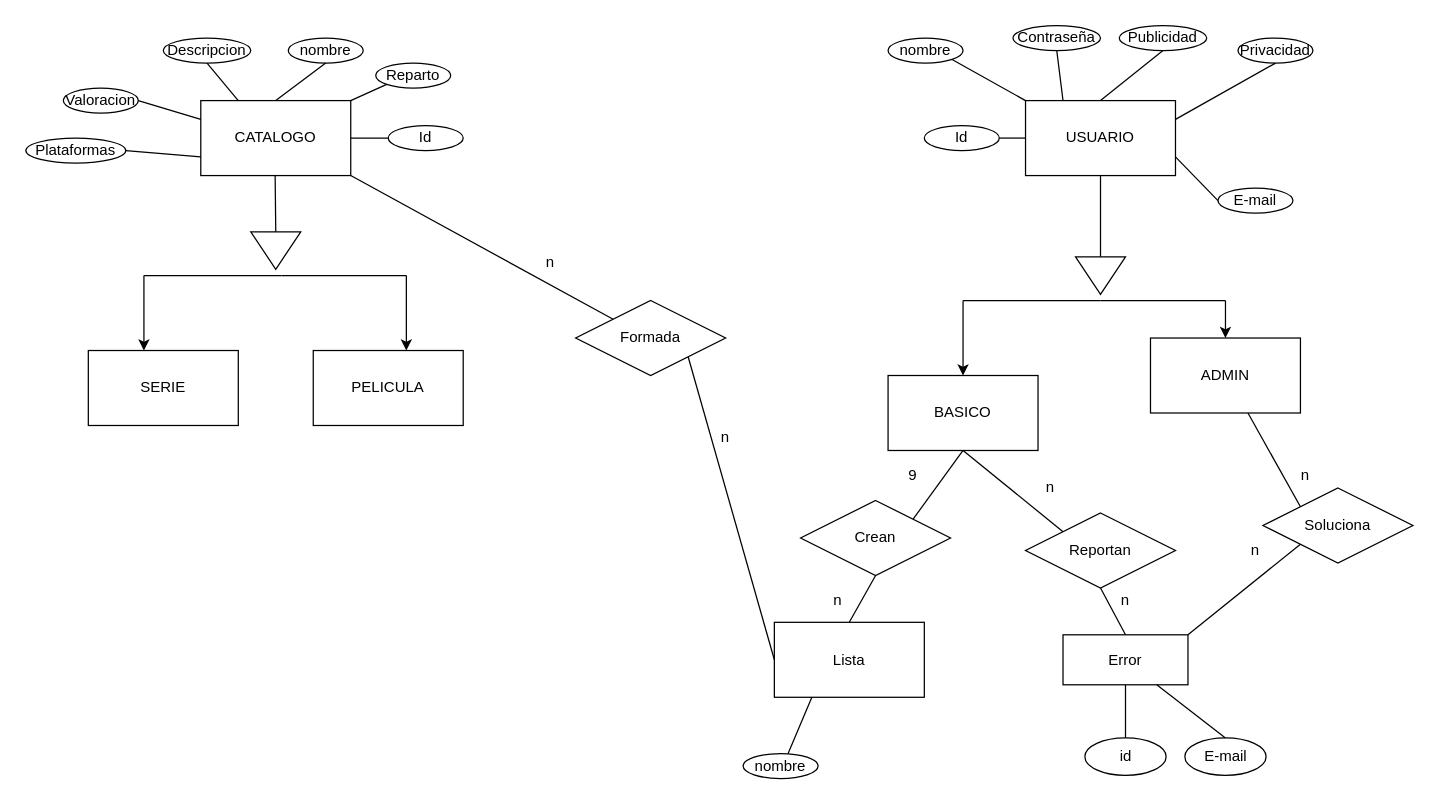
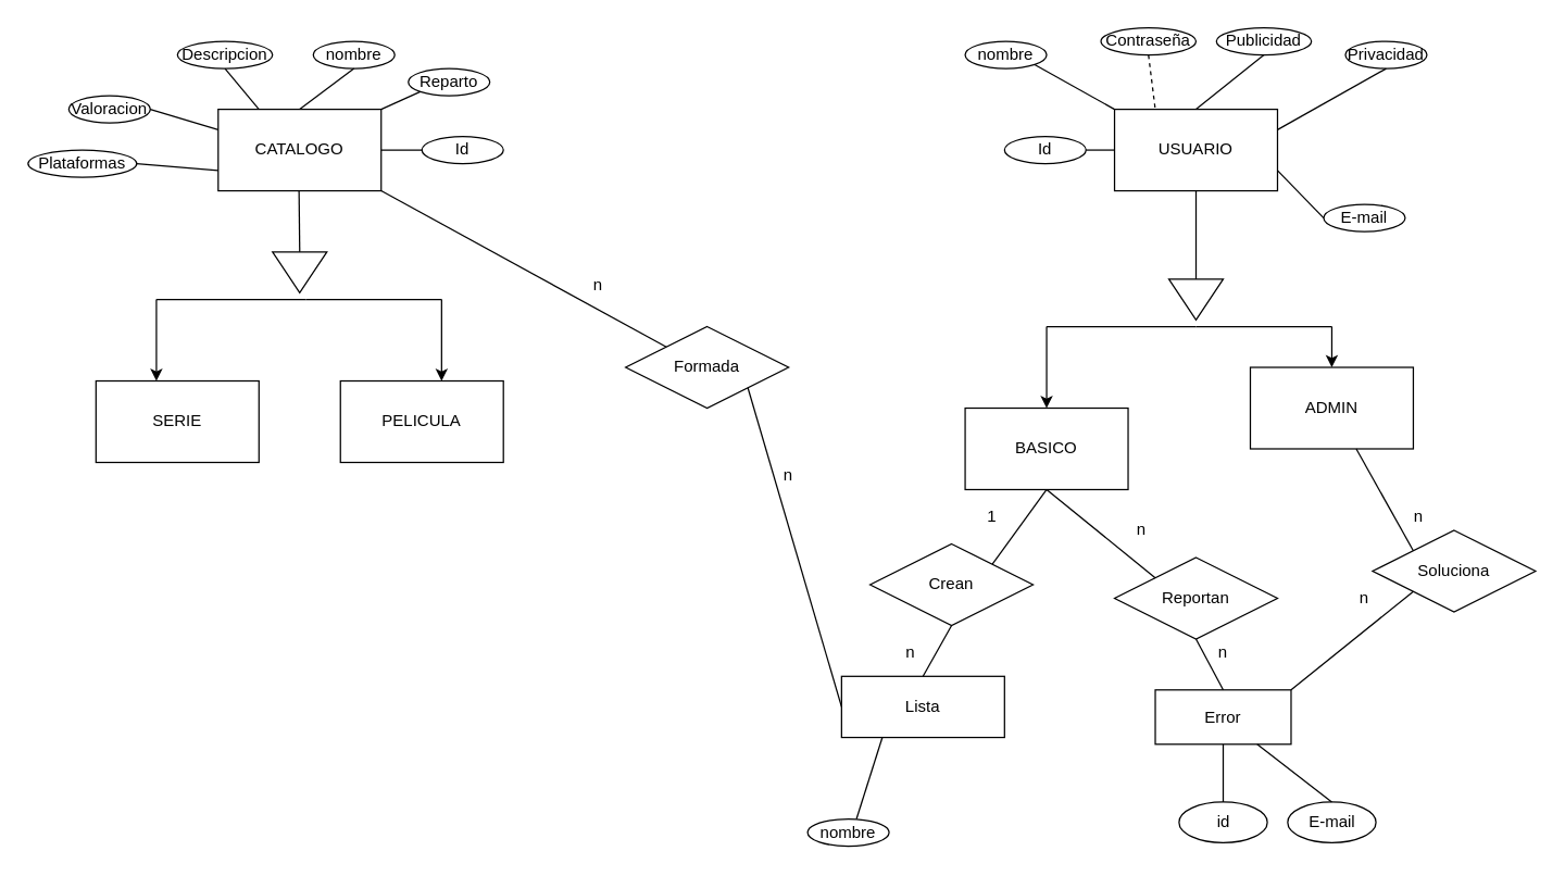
- <mxCell id="18" value="" style="endArrow=none;html=1;exitX=0.5;exitY=1;exitDx=0;exitDy=0;entryX=0.25;entryY=0;entryDx=0;entryDy=0;" parent="1" source="5" target="2" edge="1"><mxGeometry width="50" height="50" relative="1" as="geometry"><mxPoint x="1090" y="260" as="sourcePoint" /><mxPoint x="1140" y="210" as="targetPoint" /></mxGeometry></mxCell>
+ <mxCell id="18" value="" style="endArrow=none;html=1;exitX=0.5;exitY=1;exitDx=0;exitDy=0;entryX=0.25;entryY=0;entryDx=0;entryDy=0;dashed=1;" parent="1" source="5" target="2" edge="1"><mxGeometry width="50" height="50" relative="1" as="geometry"><mxPoint x="1090" y="260" as="sourcePoint" /><mxPoint x="1140" y="210" as="targetPoint" /></mxGeometry></mxCell>
- <mxCell id="69" value="9" style="text;html=1;strokeColor=none;fillColor=none;align=center;verticalAlign=middle;whiteSpace=wrap;rounded=0;" vertex="1" parent="1"><mxGeometry x="710" y="370" width="40" height="20" as="geometry" /></mxCell>
+ <mxCell id="69" value="1" style="text;html=1;strokeColor=none;fillColor=none;align=center;verticalAlign=middle;whiteSpace=wrap;rounded=0;" vertex="1" parent="1"><mxGeometry x="710" y="370" width="40" height="20" as="geometry" /></mxCell>
- <mxCell id="7" value="&lt;font style=&quot;vertical-align: inherit&quot;&gt;&lt;font style=&quot;vertical-align: inherit&quot;&gt;Lista&lt;/font&gt;&lt;/font&gt;" style="rounded=0;whiteSpace=wrap;html=1;" parent="1" vertex="1"><mxGeometry x="619" y="497.5" width="120" height="60" as="geometry" /></mxCell>
+ <mxCell id="7" value="&lt;font style=&quot;vertical-align: inherit&quot;&gt;&lt;font style=&quot;vertical-align: inherit&quot;&gt;Lista&lt;/font&gt;&lt;/font&gt;" style="rounded=0;whiteSpace=wrap;html=1;" parent="1" vertex="1"><mxGeometry x="619" y="497.5" width="120" height="45" as="geometry" /></mxCell>
